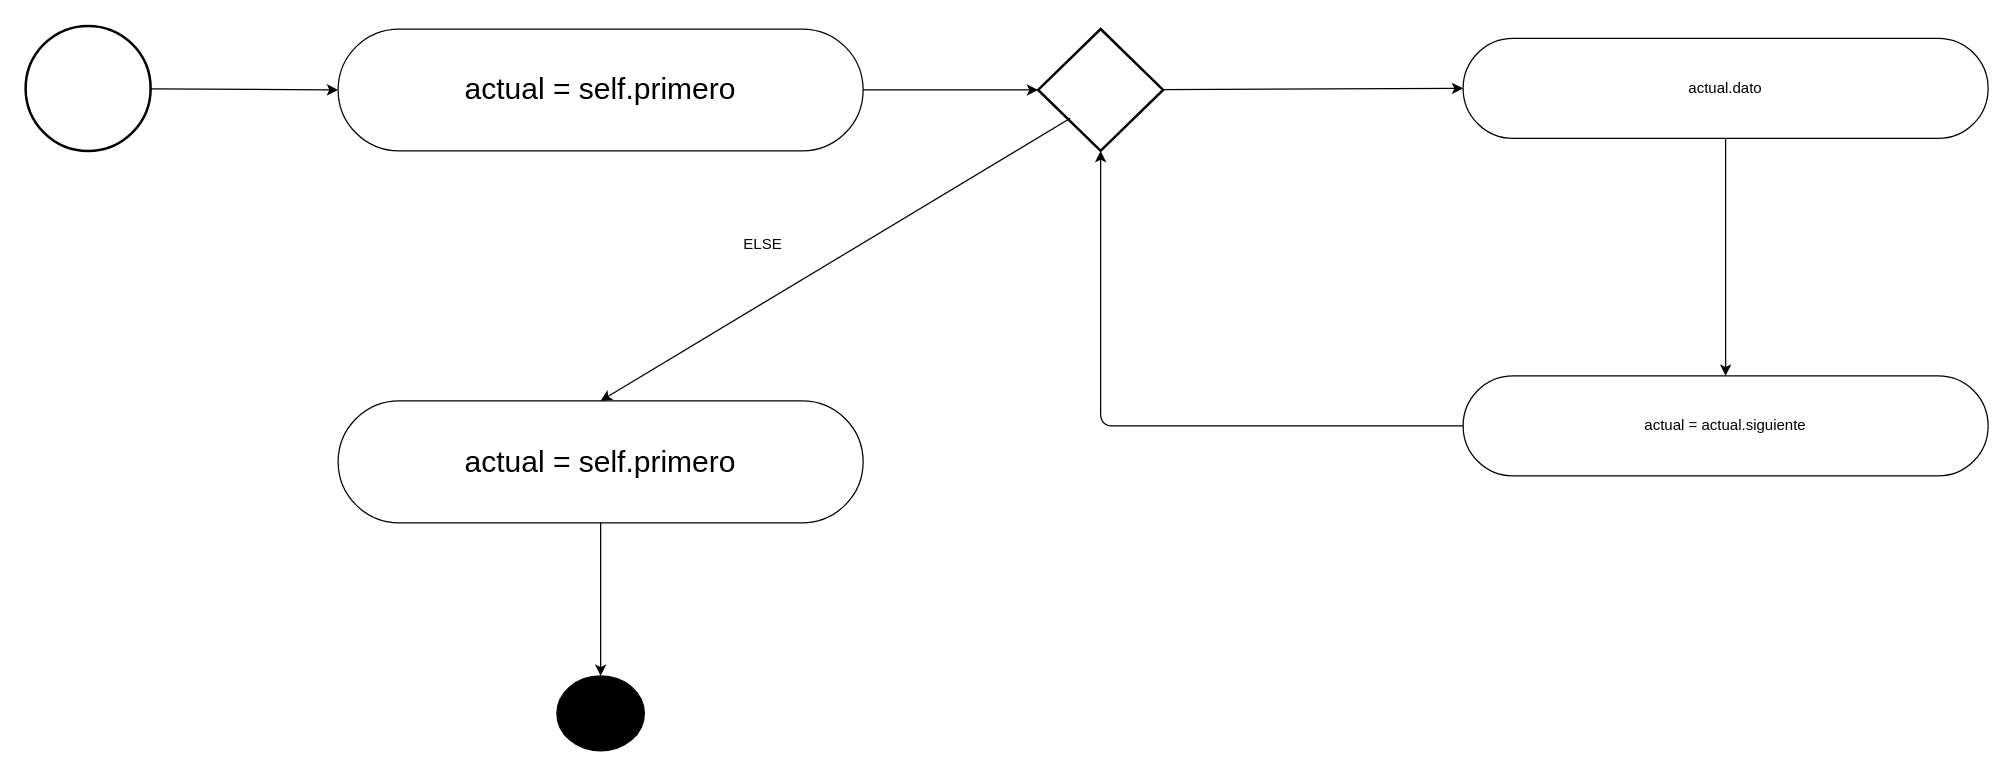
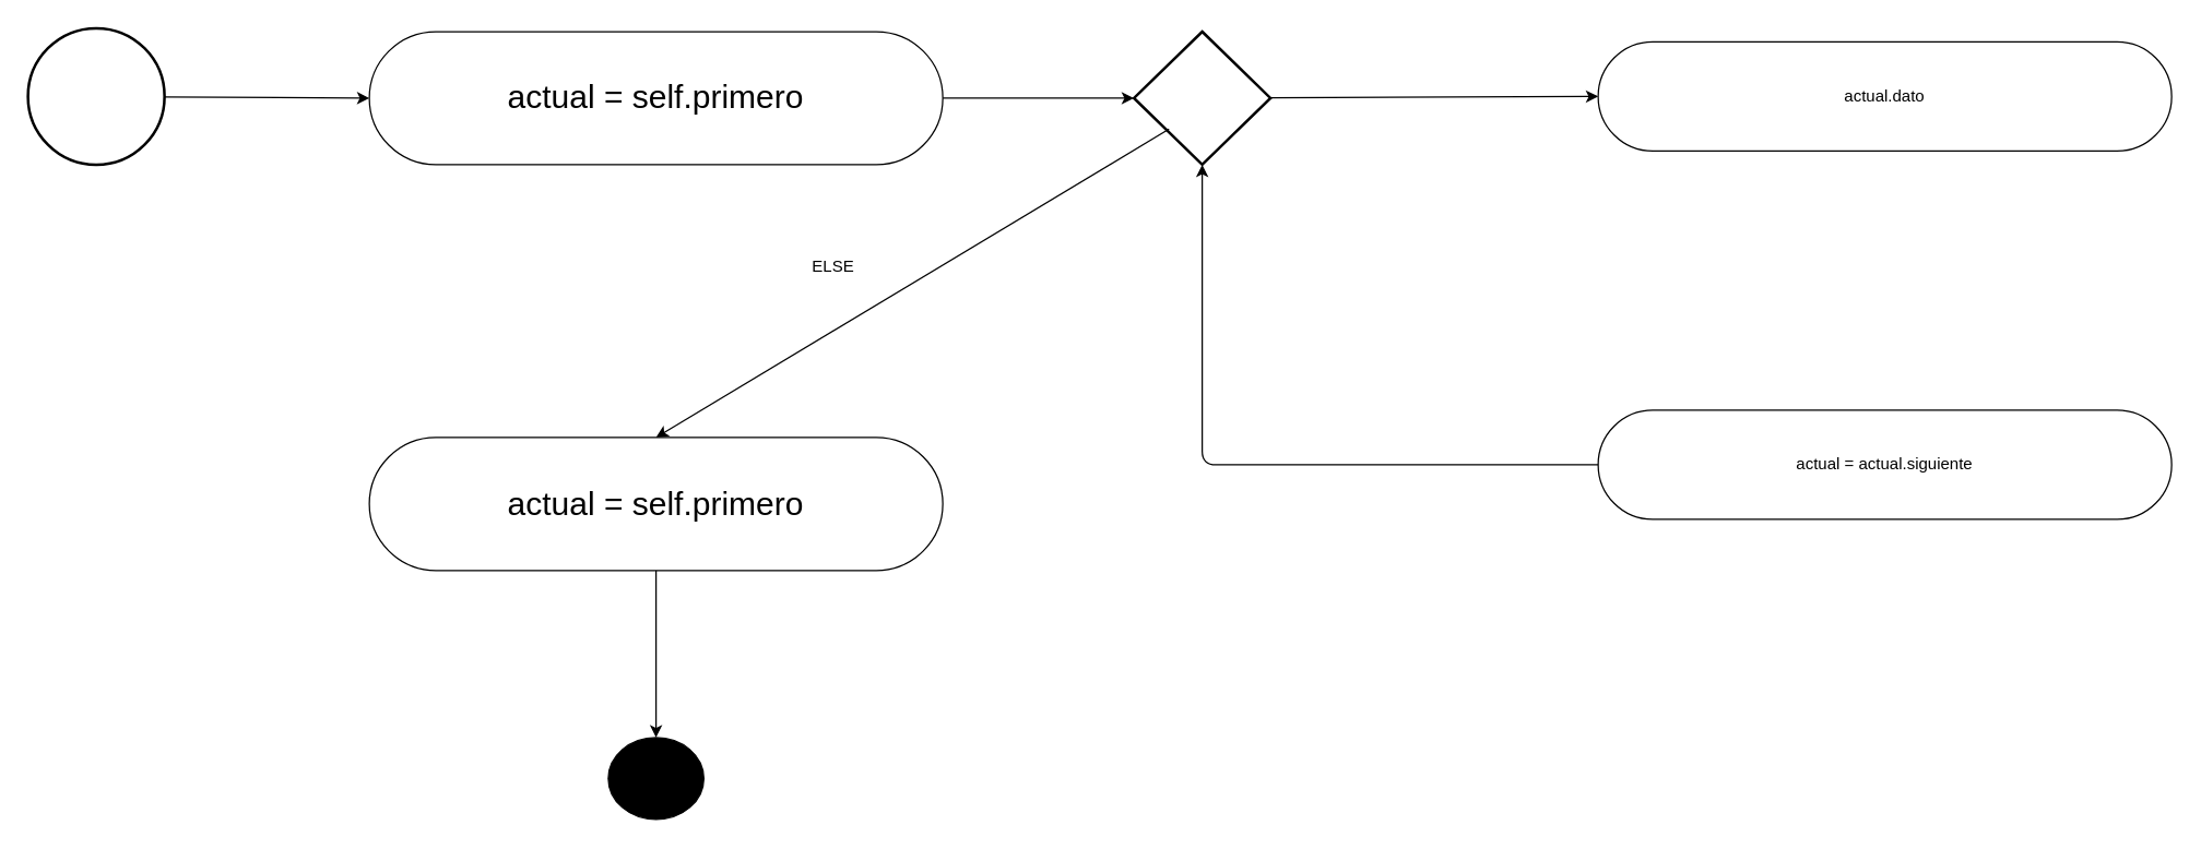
- <mxCell id="10" style="edgeStyle=none;html=1;entryX=0.5;entryY=0.5;entryDx=0;entryDy=-40;entryPerimeter=0;" edge="1" parent="1" source="7" target="8"><mxGeometry relative="1" as="geometry" /></mxCell>
